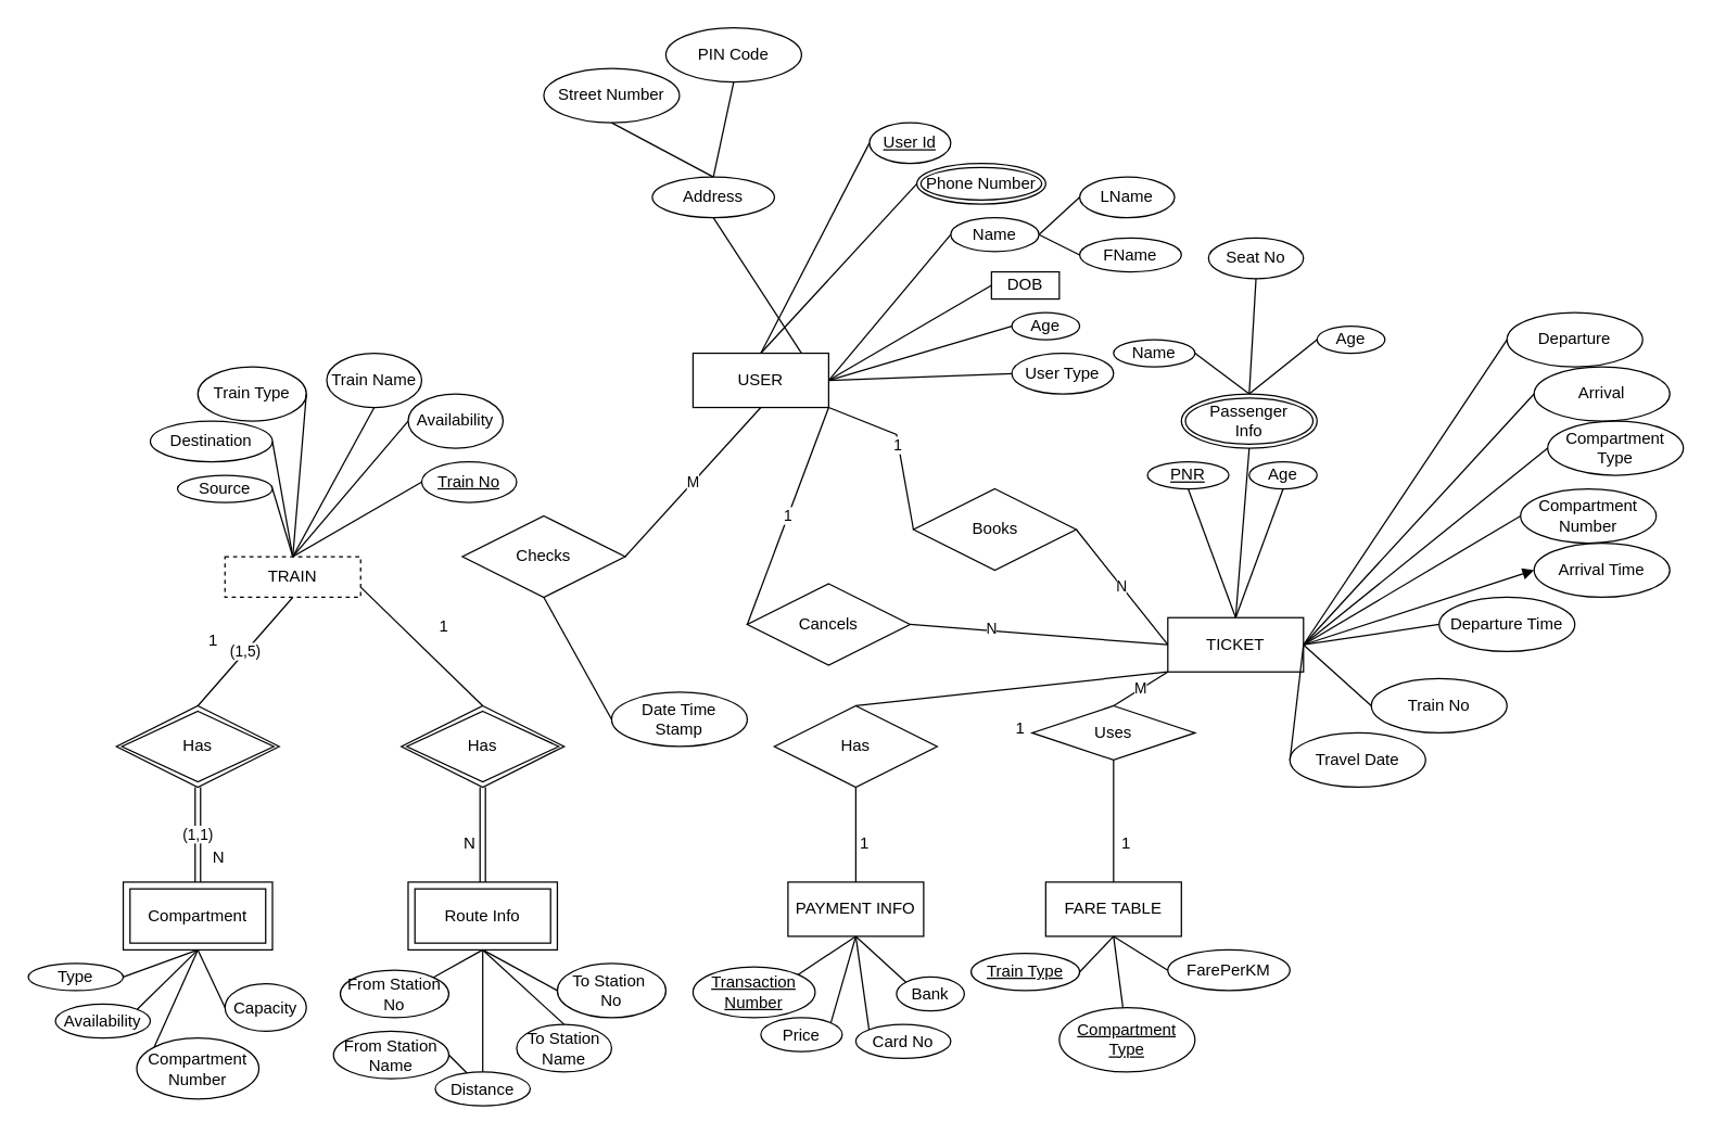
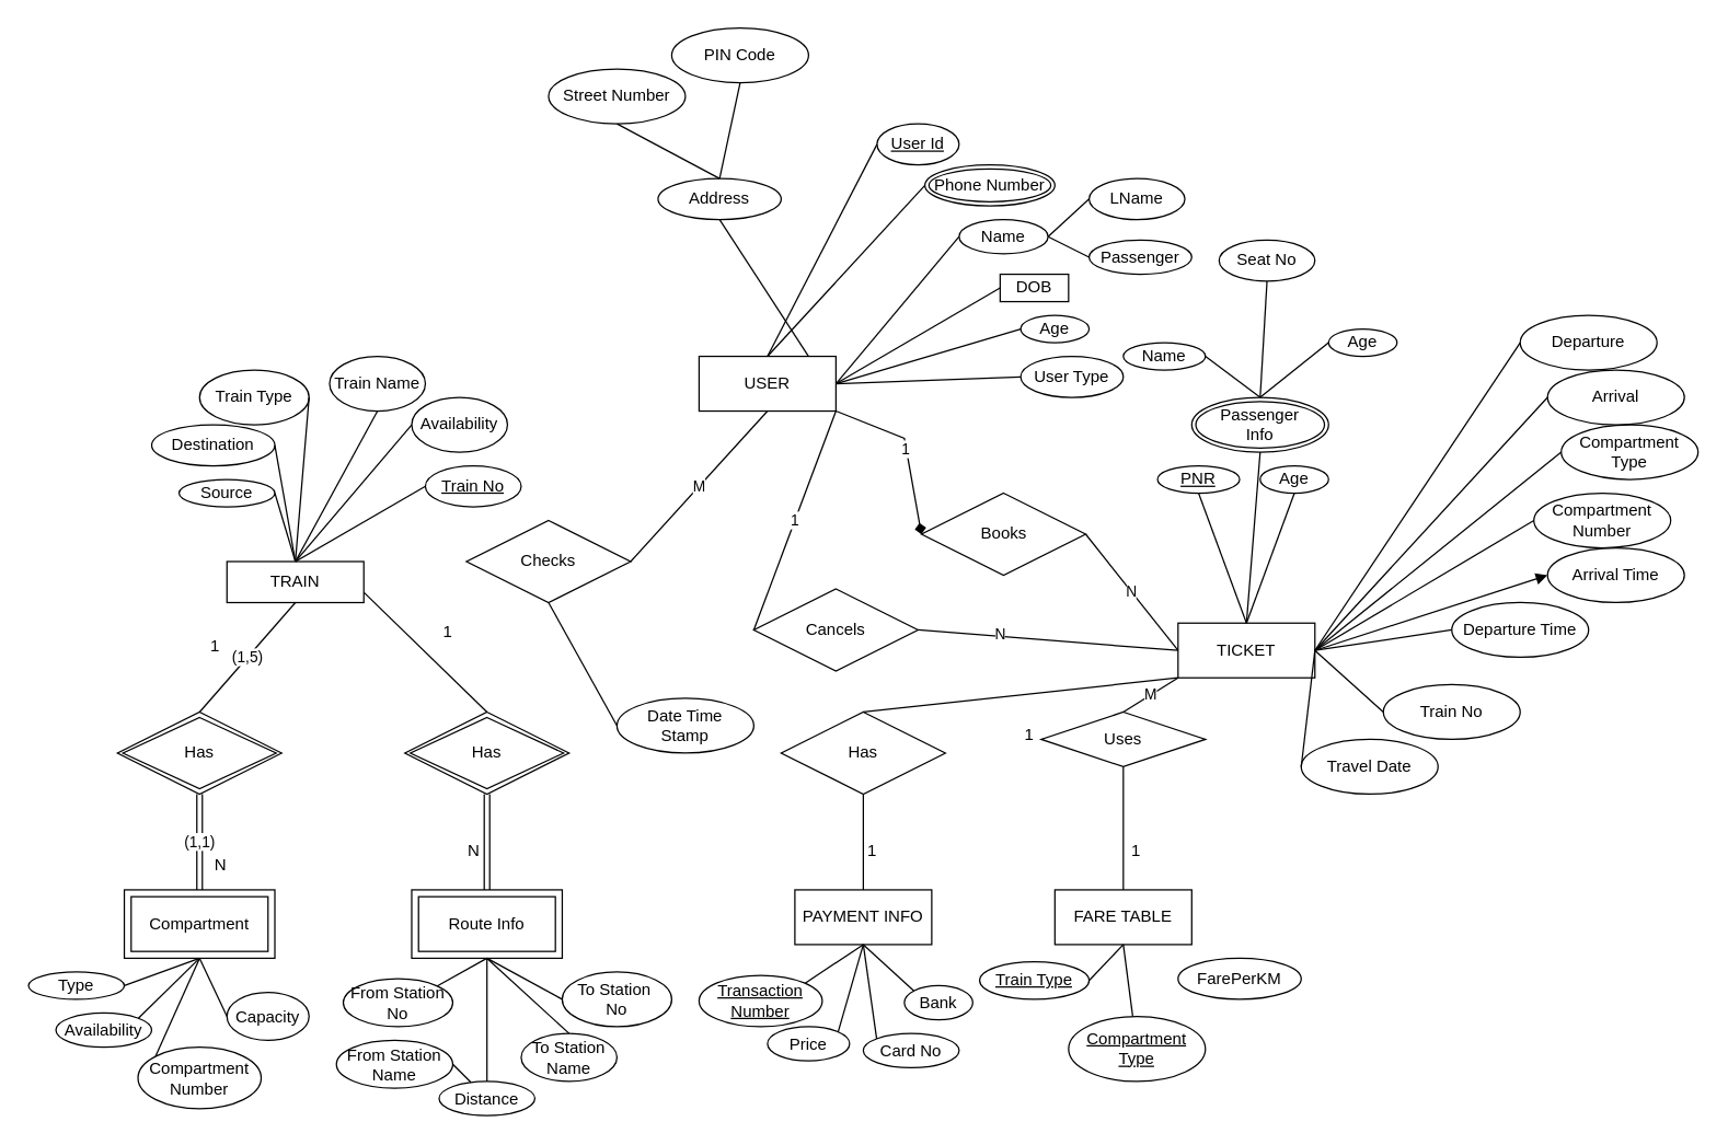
- <mxCell id="75" value="FName" style="ellipse;whiteSpace=wrap;html=1;align=center;" parent="1" vertex="1"><mxGeometry x="795" y="175" width="75" height="25" as="geometry" /></mxCell>
+ <mxCell id="75" value="Passenger" style="ellipse;whiteSpace=wrap;html=1;align=center;" parent="1" vertex="1"><mxGeometry x="795" y="175" width="75" height="25" as="geometry" /></mxCell>
- <mxCell id="119" value="1" style="endArrow=none;html=1;rounded=0;exitX=1;exitY=1;exitDx=0;exitDy=0;entryX=0;entryY=0.5;entryDx=0;entryDy=0;" parent="1" source="3" target="118" edge="1"><mxGeometry relative="1" as="geometry"><mxPoint x="640" y="450" as="sourcePoint" /><mxPoint x="800" y="450" as="targetPoint" /><Array as="points"><mxPoint x="660" y="320" /></Array></mxGeometry></mxCell>
+ <mxCell id="119" value="1" style="endArrow=diamond;html=1;rounded=0;exitX=1;exitY=1;exitDx=0;exitDy=0;entryX=0;entryY=0.5;entryDx=0;entryDy=0;" parent="1" source="3" target="118" edge="1"><mxGeometry relative="1" as="geometry"><mxPoint x="640" y="450" as="sourcePoint" /><mxPoint x="800" y="450" as="targetPoint" /><Array as="points"><mxPoint x="660" y="320" /></Array></mxGeometry></mxCell>
- <mxCell id="2" value="TRAIN" style="rounded=0;whiteSpace=wrap;html=1;dashed=1;" parent="1" vertex="1"><mxGeometry x="165" y="410" width="100" height="30" as="geometry" /></mxCell>
+ <mxCell id="2" value="TRAIN" style="rounded=0;whiteSpace=wrap;html=1;" parent="1" vertex="1"><mxGeometry x="165" y="410" width="100" height="30" as="geometry" /></mxCell>
- <mxCell id="130" value="" style="endArrow=none;html=1;rounded=0;entryX=0;entryY=0.5;entryDx=0;entryDy=0;exitX=0.5;exitY=1;exitDx=0;exitDy=0;" parent="1" source="6" target="127" edge="1"><mxGeometry relative="1" as="geometry"><mxPoint x="710" y="690" as="sourcePoint" /><mxPoint x="870" y="690" as="targetPoint" /></mxGeometry></mxCell>
